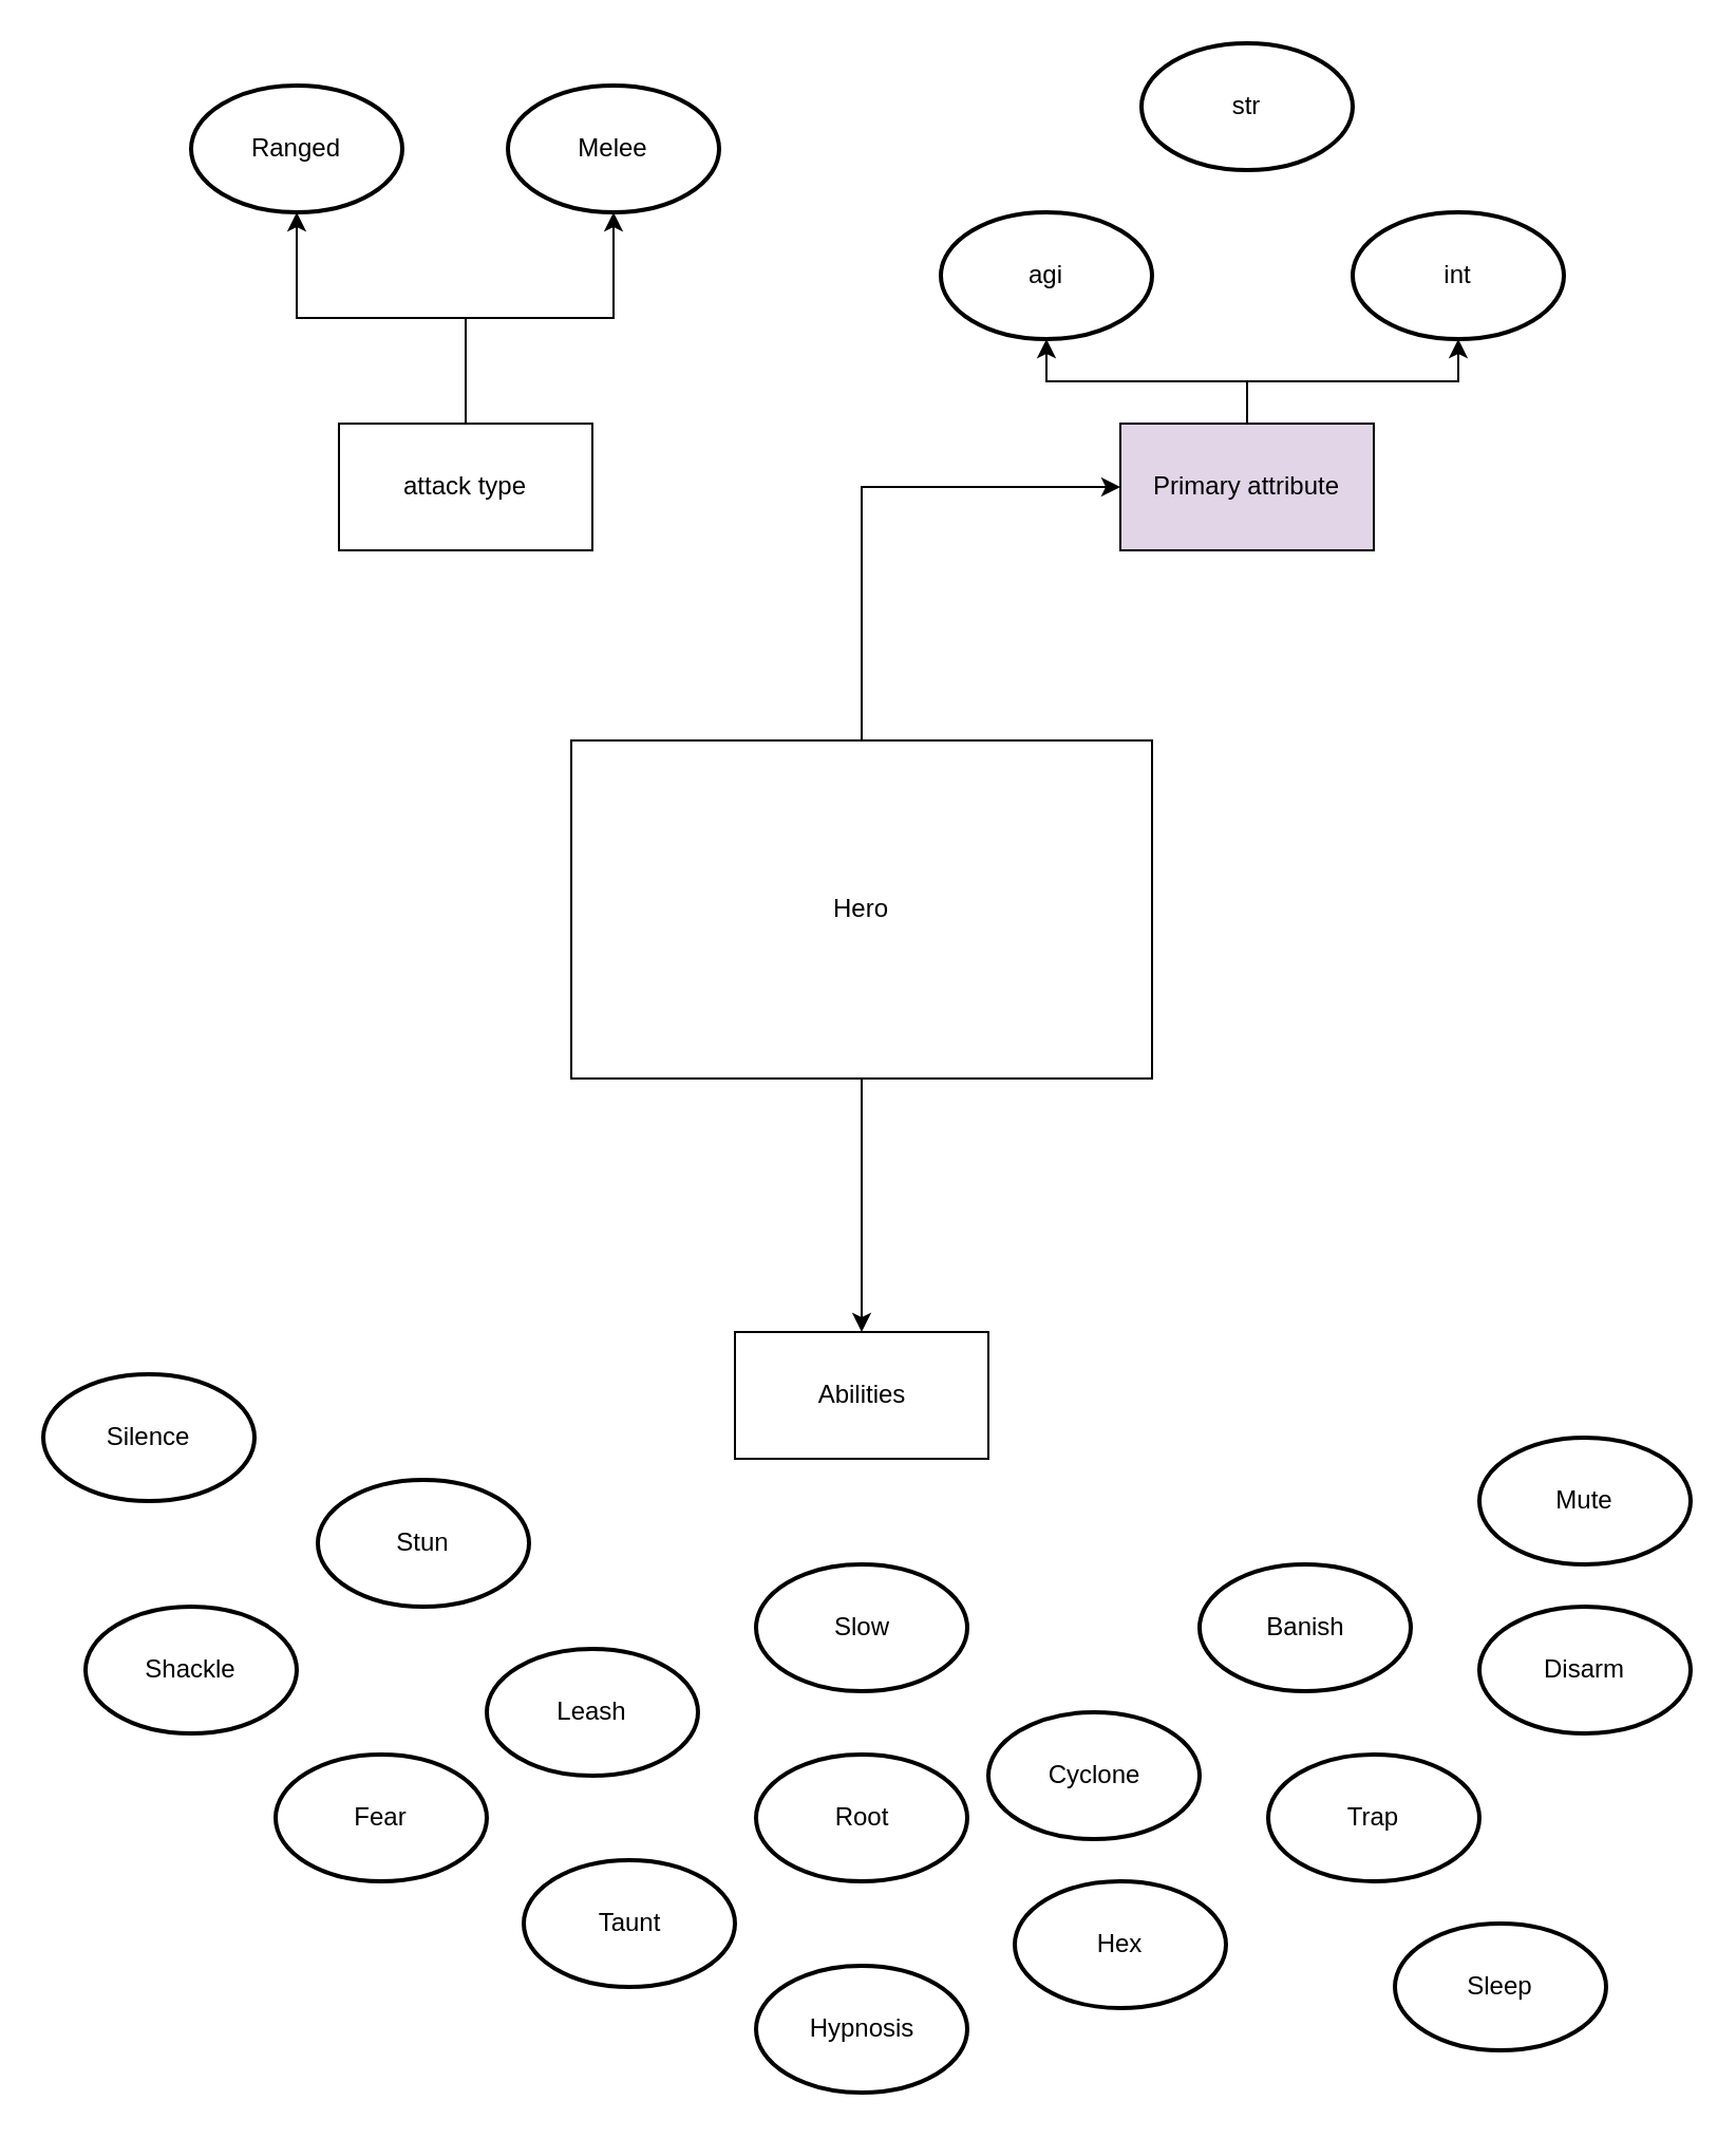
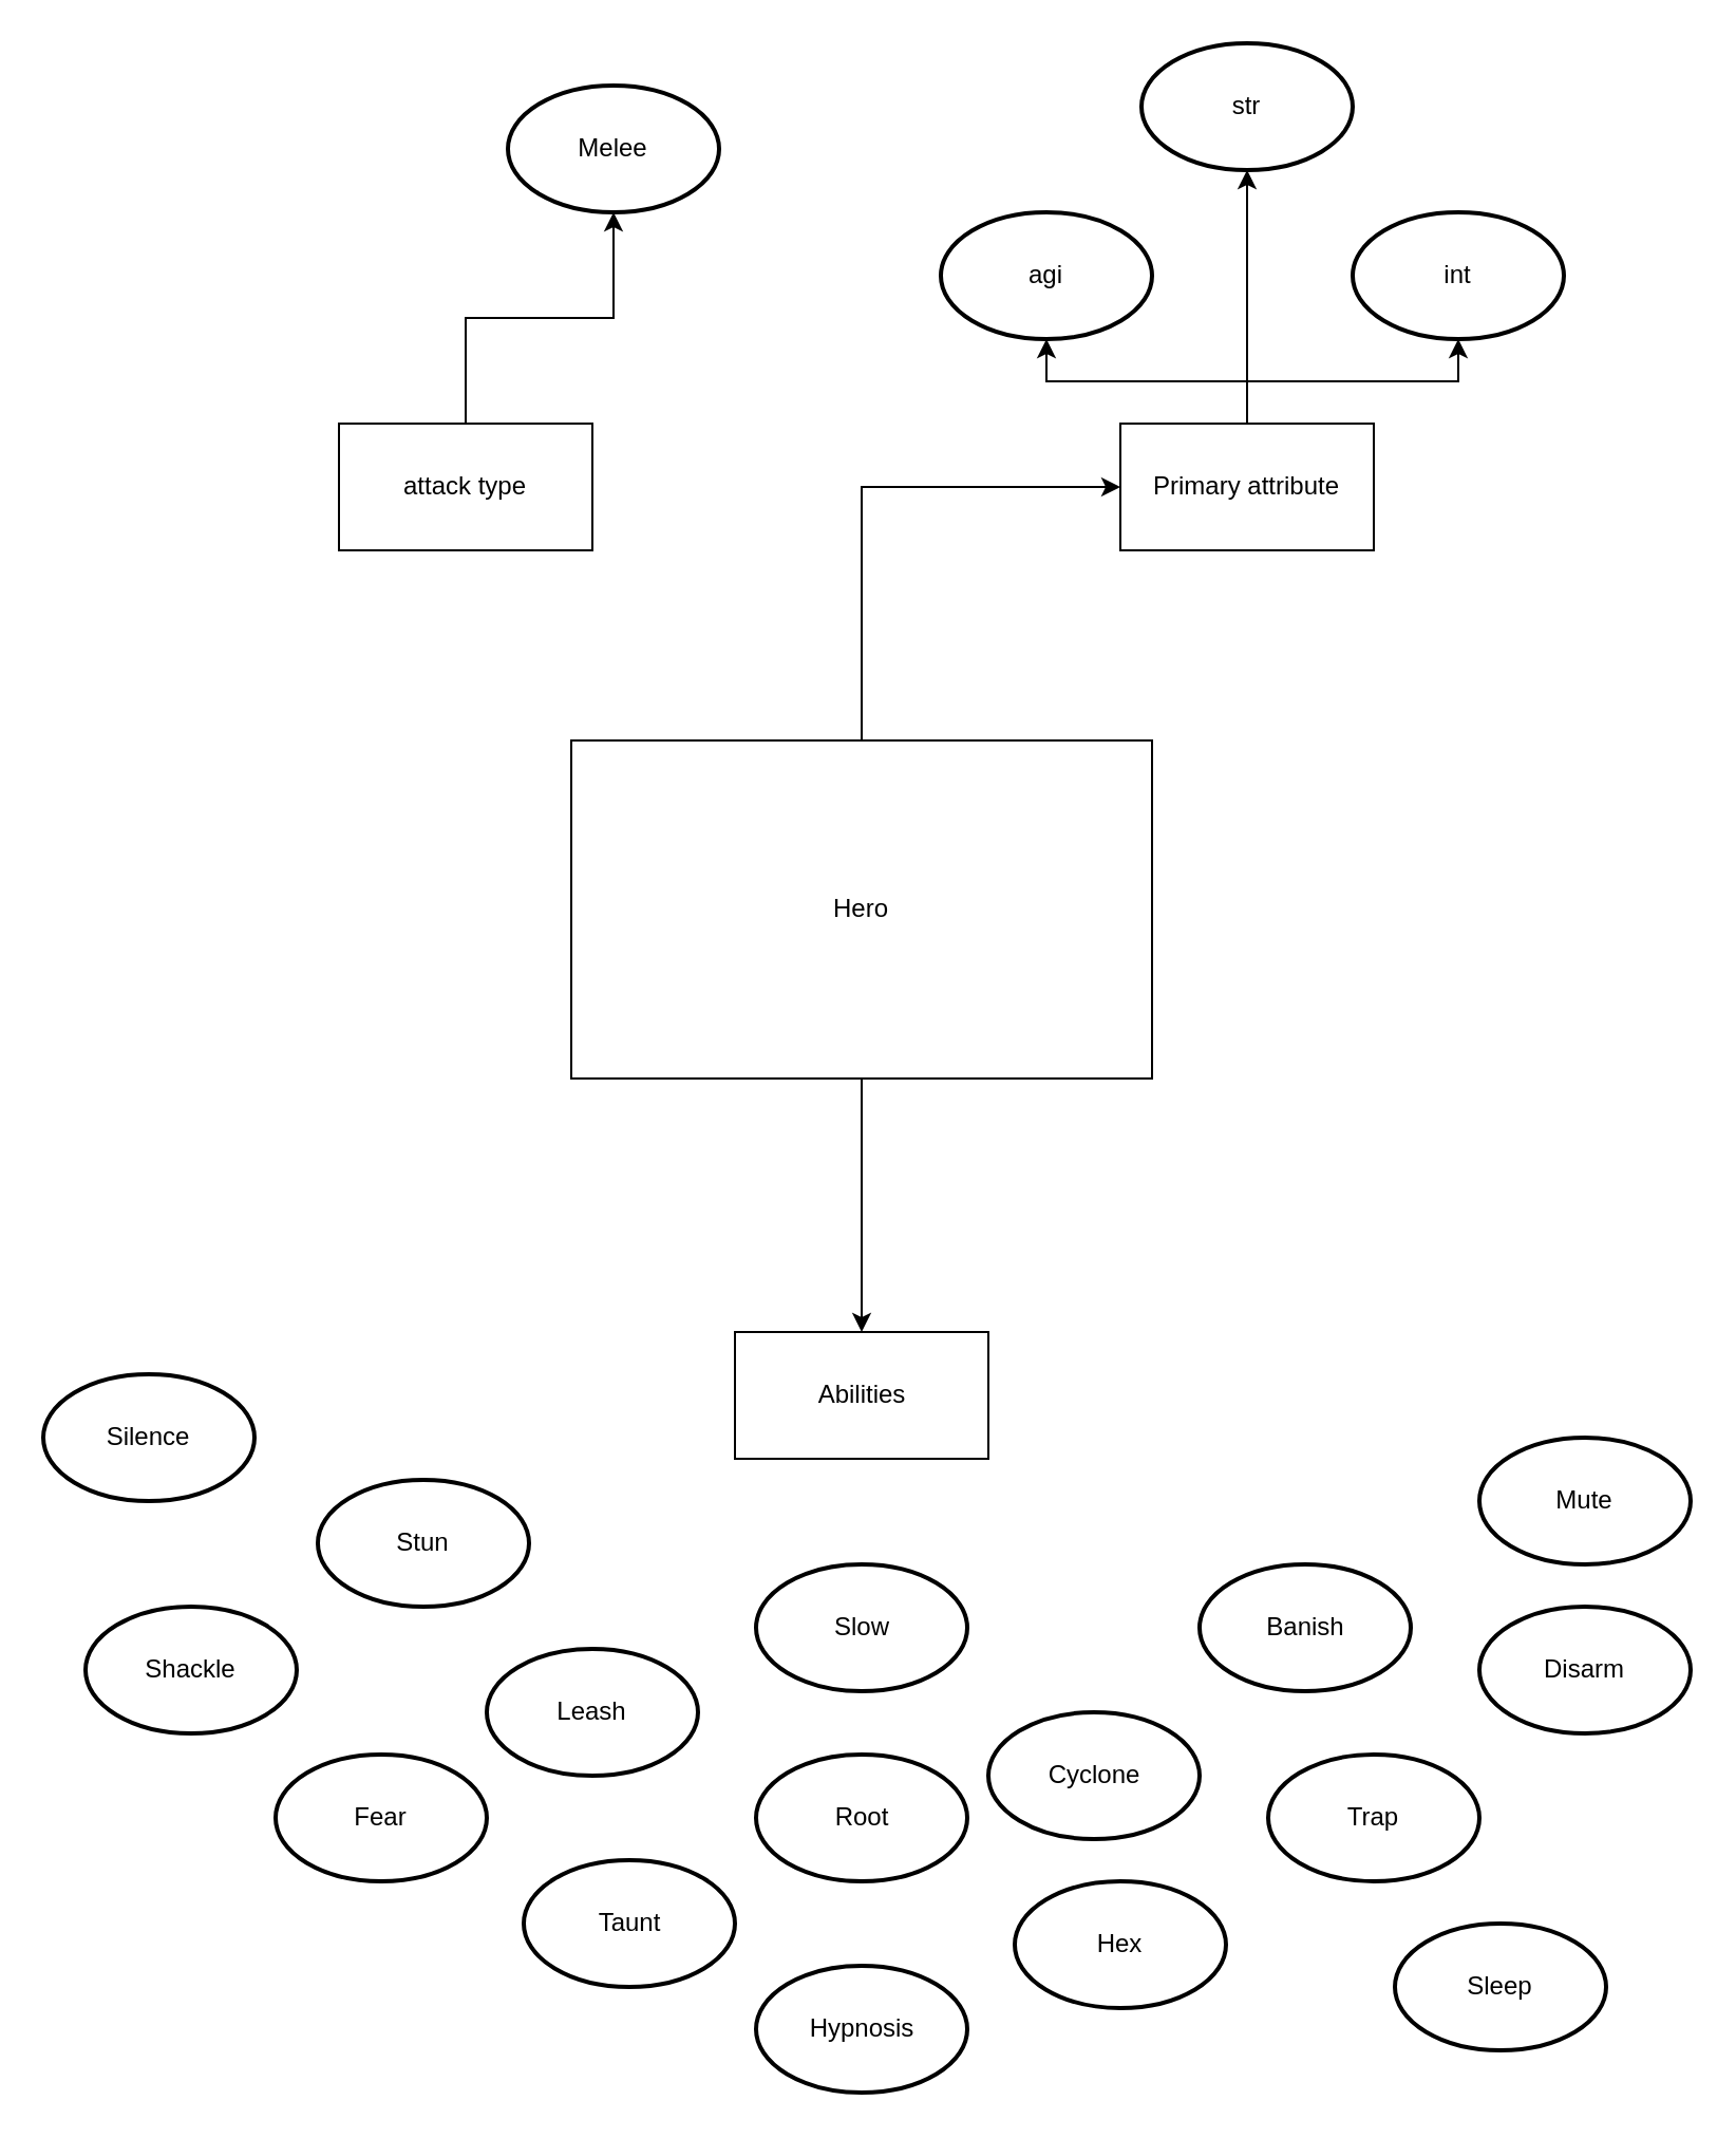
- <mxCell id="12" value="Ranged" style="strokeWidth=2;html=1;shape=mxgraph.flowchart.start_1;whiteSpace=wrap;" parent="1" vertex="1"><mxGeometry x="90" y="40" width="100" height="60" as="geometry" /></mxCell>
+ <mxCell id="8" style="edgeStyle=orthogonalEdgeStyle;rounded=0;orthogonalLoop=1;jettySize=auto;html=1;exitX=0.5;exitY=0;exitDx=0;exitDy=0;entryX=0.5;entryY=1;entryDx=0;entryDy=0;entryPerimeter=0;" parent="1" source="11" target="15" edge="1"><mxGeometry relative="1" as="geometry" /></mxCell>
- <mxCell id="5" style="edgeStyle=orthogonalEdgeStyle;rounded=0;orthogonalLoop=1;jettySize=auto;html=1;exitX=0.5;exitY=0;exitDx=0;exitDy=0;entryX=0.5;entryY=1;entryDx=0;entryDy=0;entryPerimeter=0;" parent="1" source="7" target="12" edge="1"><mxGeometry relative="1" as="geometry" /></mxCell>
- <mxCell id="11" value="Primary attribute" style="rounded=0;whiteSpace=wrap;html=1;fillColor=#e1d5e7;" parent="1" vertex="1"><mxGeometry x="530" y="200" width="120" height="60" as="geometry" /></mxCell>
+ <mxCell id="11" value="Primary attribute" style="rounded=0;whiteSpace=wrap;html=1;" parent="1" vertex="1"><mxGeometry x="530" y="200" width="120" height="60" as="geometry" /></mxCell>
